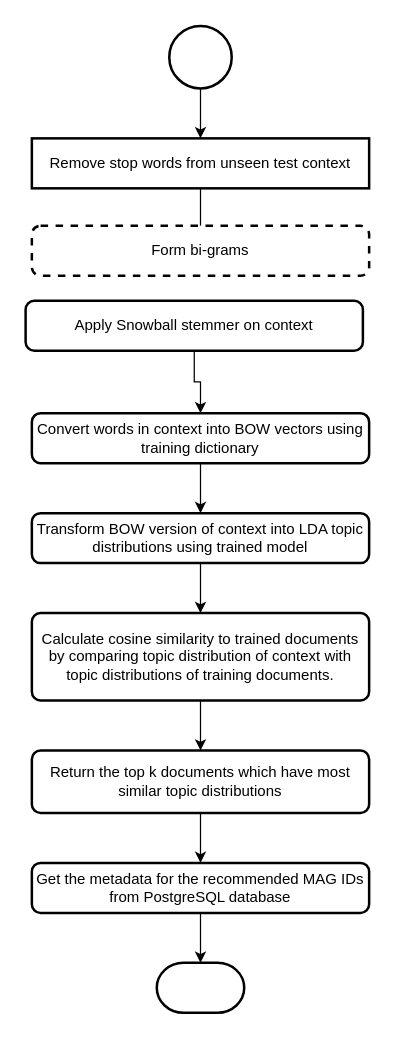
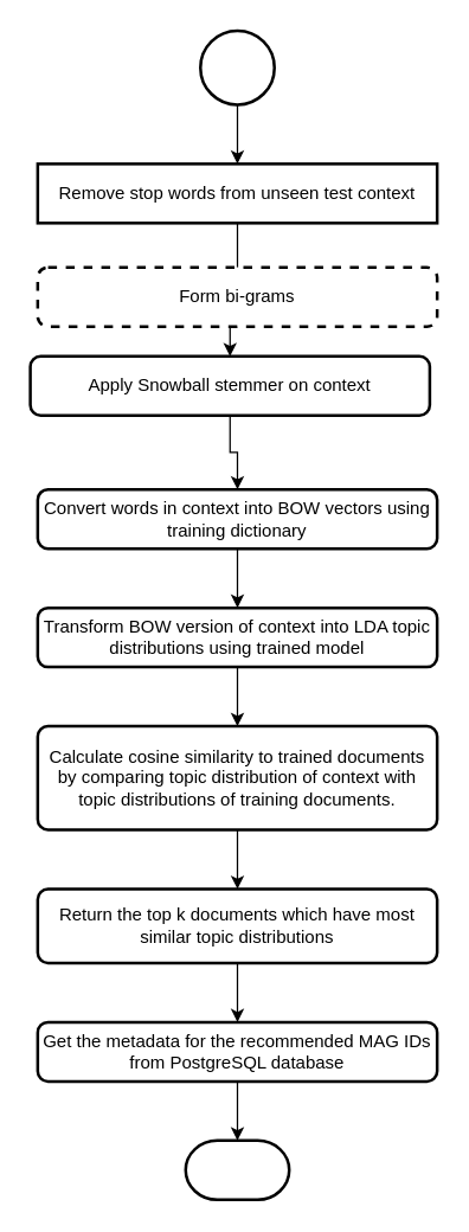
+ <mxCell id="10" style="edgeStyle=orthogonalEdgeStyle;rounded=0;orthogonalLoop=1;jettySize=auto;html=1;exitX=0.5;exitY=1;exitDx=0;exitDy=0;entryX=0.5;entryY=0;entryDx=0;entryDy=0;" parent="1" source="11" target="13" edge="1"><mxGeometry relative="1" as="geometry" /></mxCell>
